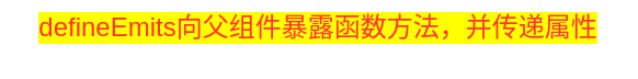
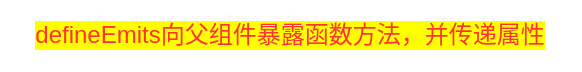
- <mxCell id="2" value="&lt;div style=&quot;text-align: left;&quot;&gt;&lt;span style=&quot;font-size: 24px;&quot;&gt;defineEmits向父组件暴露函数方法，并传递属性&lt;/span&gt;&lt;br&gt;&lt;/div&gt;" style="text;strokeColor=none;align=center;fillColor=none;html=1;verticalAlign=middle;whiteSpace=wrap;rounded=0;fontSize=14;fontColor=#FF3333;labelBackgroundColor=#FFFF00;" vertex="1" parent="1"><mxGeometry x="20" y="10" width="540" height="30" as="geometry" /></mxCell>
+ <mxCell id="2" value="&lt;div style=&quot;text-align: left;&quot;&gt;&lt;span style=&quot;font-size: 24px;&quot;&gt;defineEmits向父组件暴露函数方法，并传递属性&lt;/span&gt;&lt;br&gt;&lt;/div&gt;" style="text;strokeColor=none;align=center;fillColor=none;html=1;verticalAlign=middle;whiteSpace=wrap;rounded=0;fontSize=14;fontColor=#FF3333;labelBackgroundColor=#FFFF00;" vertex="1" parent="1"><mxGeometry x="20" y="20" width="540" height="30" as="geometry" /></mxCell>
